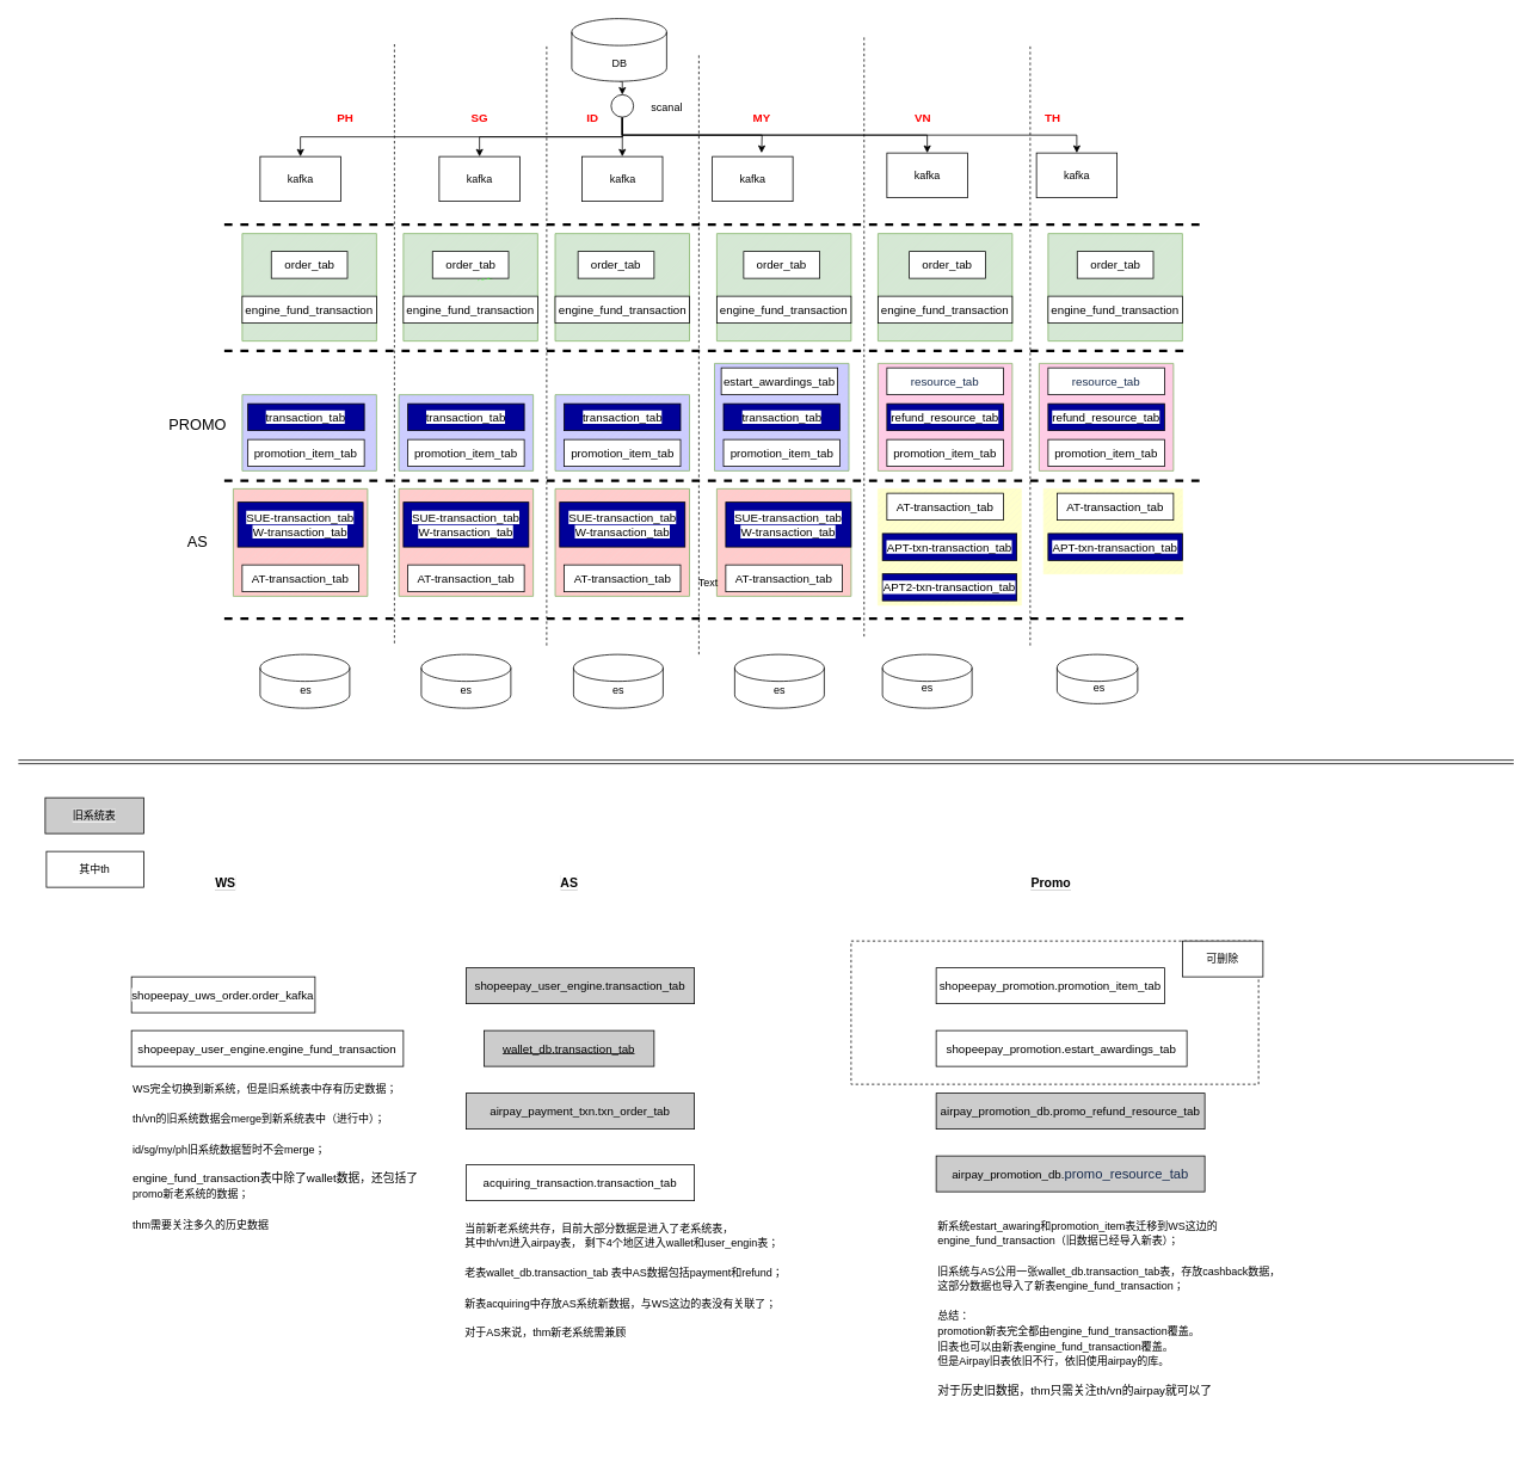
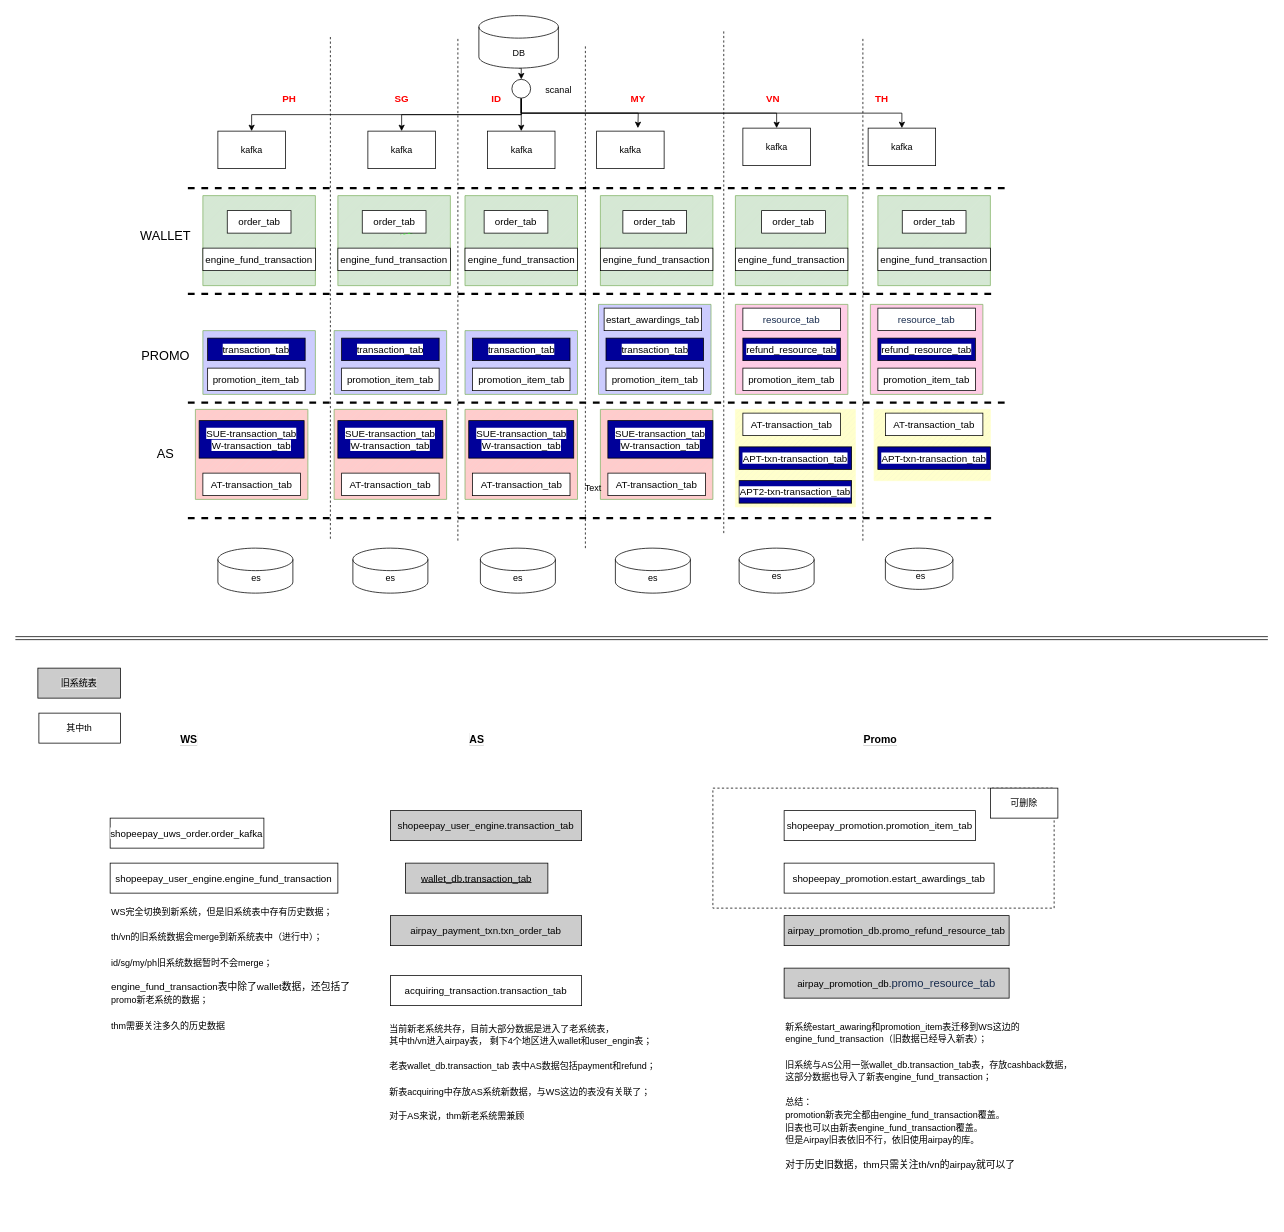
+ <mxCell id="81" value="&lt;font color=&quot;#000000&quot;&gt;WALLET&lt;/font&gt;" style="text;html=1;resizable=0;autosize=1;align=center;verticalAlign=middle;points=[];fillColor=none;strokeColor=none;rounded=0;fontFamily=Helvetica;fontSize=17;fontColor=#33FF33;" parent="1" vertex="1"><mxGeometry x="180" y="300" width="80" height="30" as="geometry" /></mxCell>
